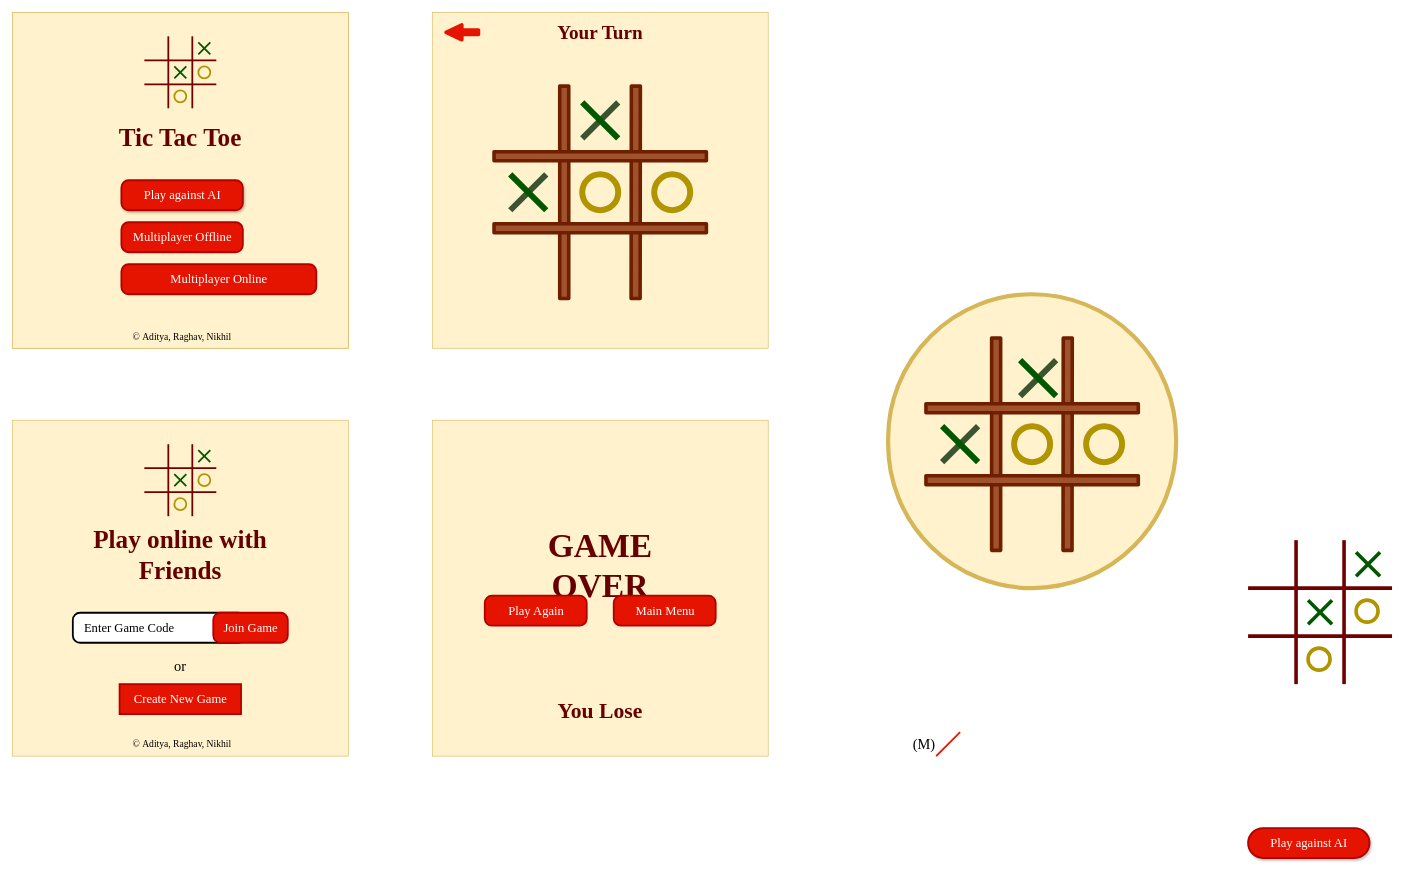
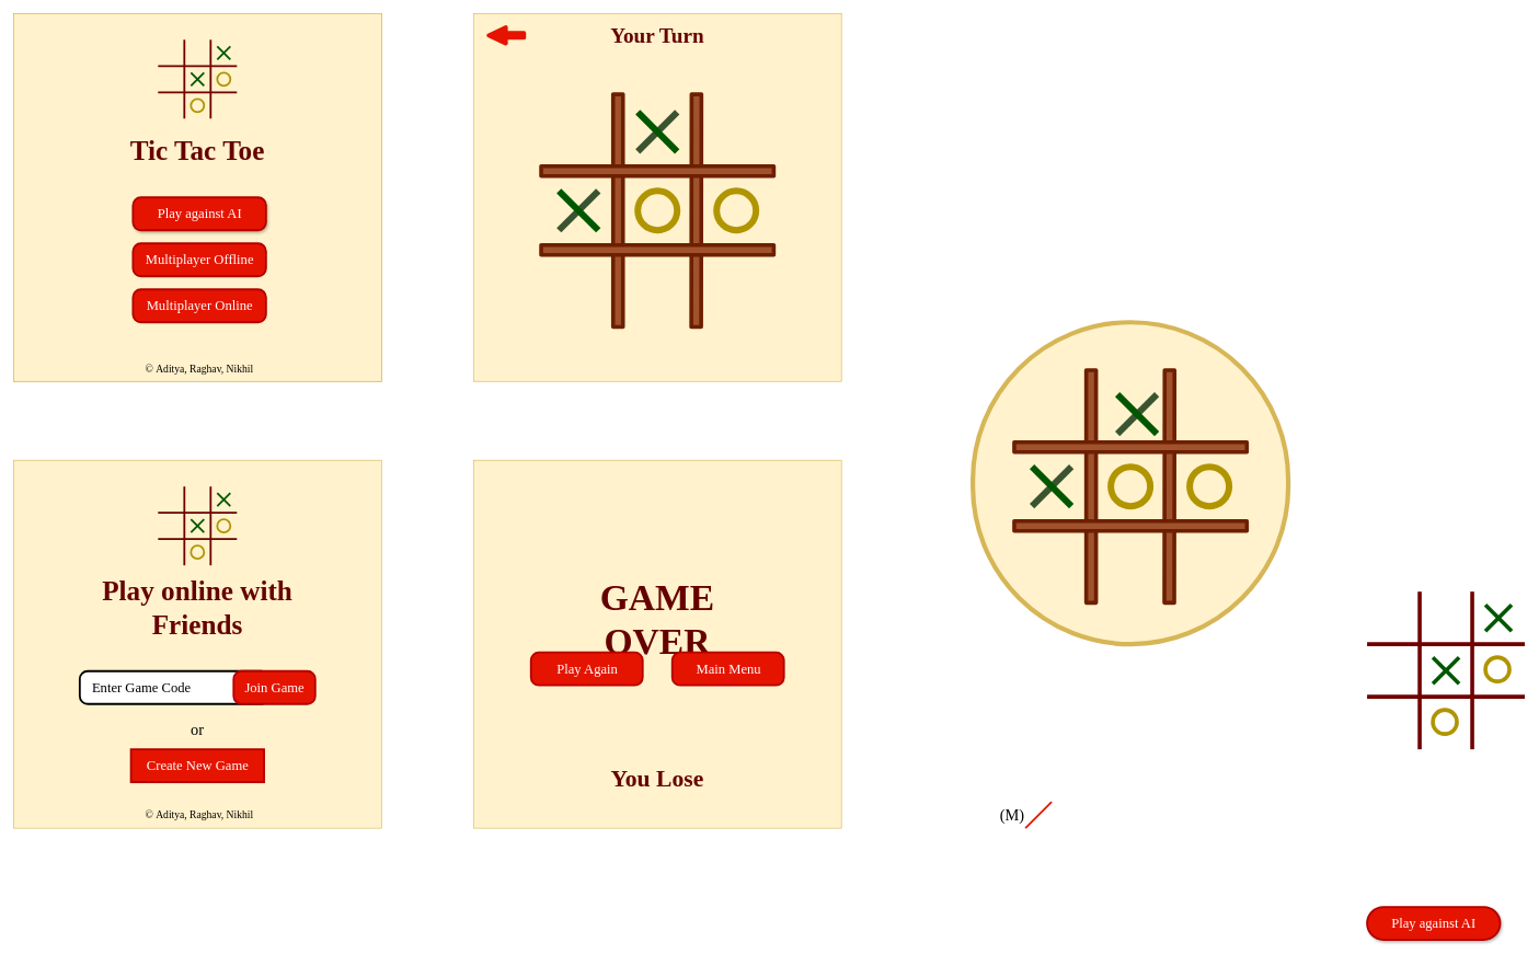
- <mxCell id="21" value="Multiplayer Online" style="rounded=1;fontFamily=Ubuntu;fontSize=21;strokeColor=#B20000;strokeWidth=3;fillColor=#e51400;align=center;fontStyle=0;arcSize=24;labelPosition=center;verticalLabelPosition=middle;verticalAlign=middle;fontColor=#ffffff;labelBorderColor=none;spacing=3;html=1;fontSource=https%3A%2F%2Ffonts.googleapis.com%2Fcss%3Ffamily%3DUbuntu;" parent="2" vertex="1"><mxGeometry x="181.75" y="420" width="325" height="50" as="geometry" /></mxCell>
+ <mxCell id="21" value="Multiplayer Online" style="rounded=1;fontFamily=Ubuntu;fontSize=21;strokeColor=#B20000;strokeWidth=3;fillColor=#e51400;align=center;fontStyle=0;arcSize=24;labelPosition=center;verticalLabelPosition=middle;verticalAlign=middle;fontColor=#ffffff;labelBorderColor=none;spacing=3;html=1;fontSource=https%3A%2F%2Ffonts.googleapis.com%2Fcss%3Ffamily%3DUbuntu;" parent="2" vertex="1"><mxGeometry x="181.75" y="420" width="202.5" height="50" as="geometry" /></mxCell>
